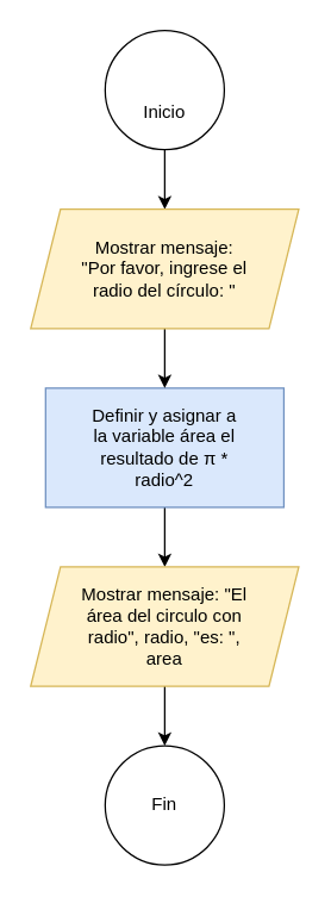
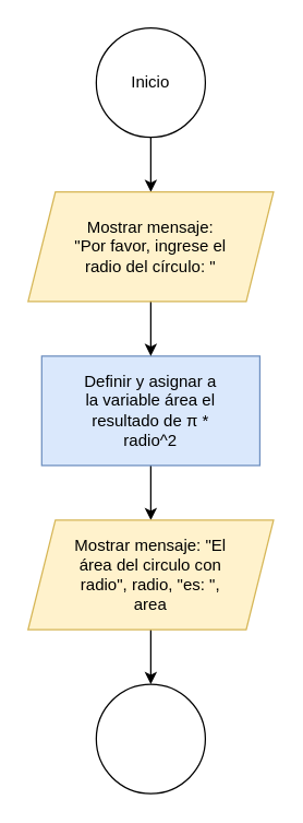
- <mxCell id="6" value="Inicio" style="text;html=1;strokeColor=none;fillColor=none;align=center;verticalAlign=middle;whiteSpace=wrap;rounded=0;" vertex="1" parent="1"><mxGeometry x="80" y="60" width="60" height="30" as="geometry" /></mxCell>
+ <mxCell id="6" value="Inicio" style="text;html=1;strokeColor=none;fillColor=none;align=center;verticalAlign=middle;whiteSpace=wrap;rounded=0;" vertex="1" parent="1"><mxGeometry x="80" y="45" width="60" height="30" as="geometry" /></mxCell>
- <mxCell id="15" value="Fin" style="text;html=1;strokeColor=none;fillColor=none;align=center;verticalAlign=middle;whiteSpace=wrap;rounded=0;" vertex="1" parent="1"><mxGeometry x="80" y="525" width="60" height="30" as="geometry" /></mxCell>
